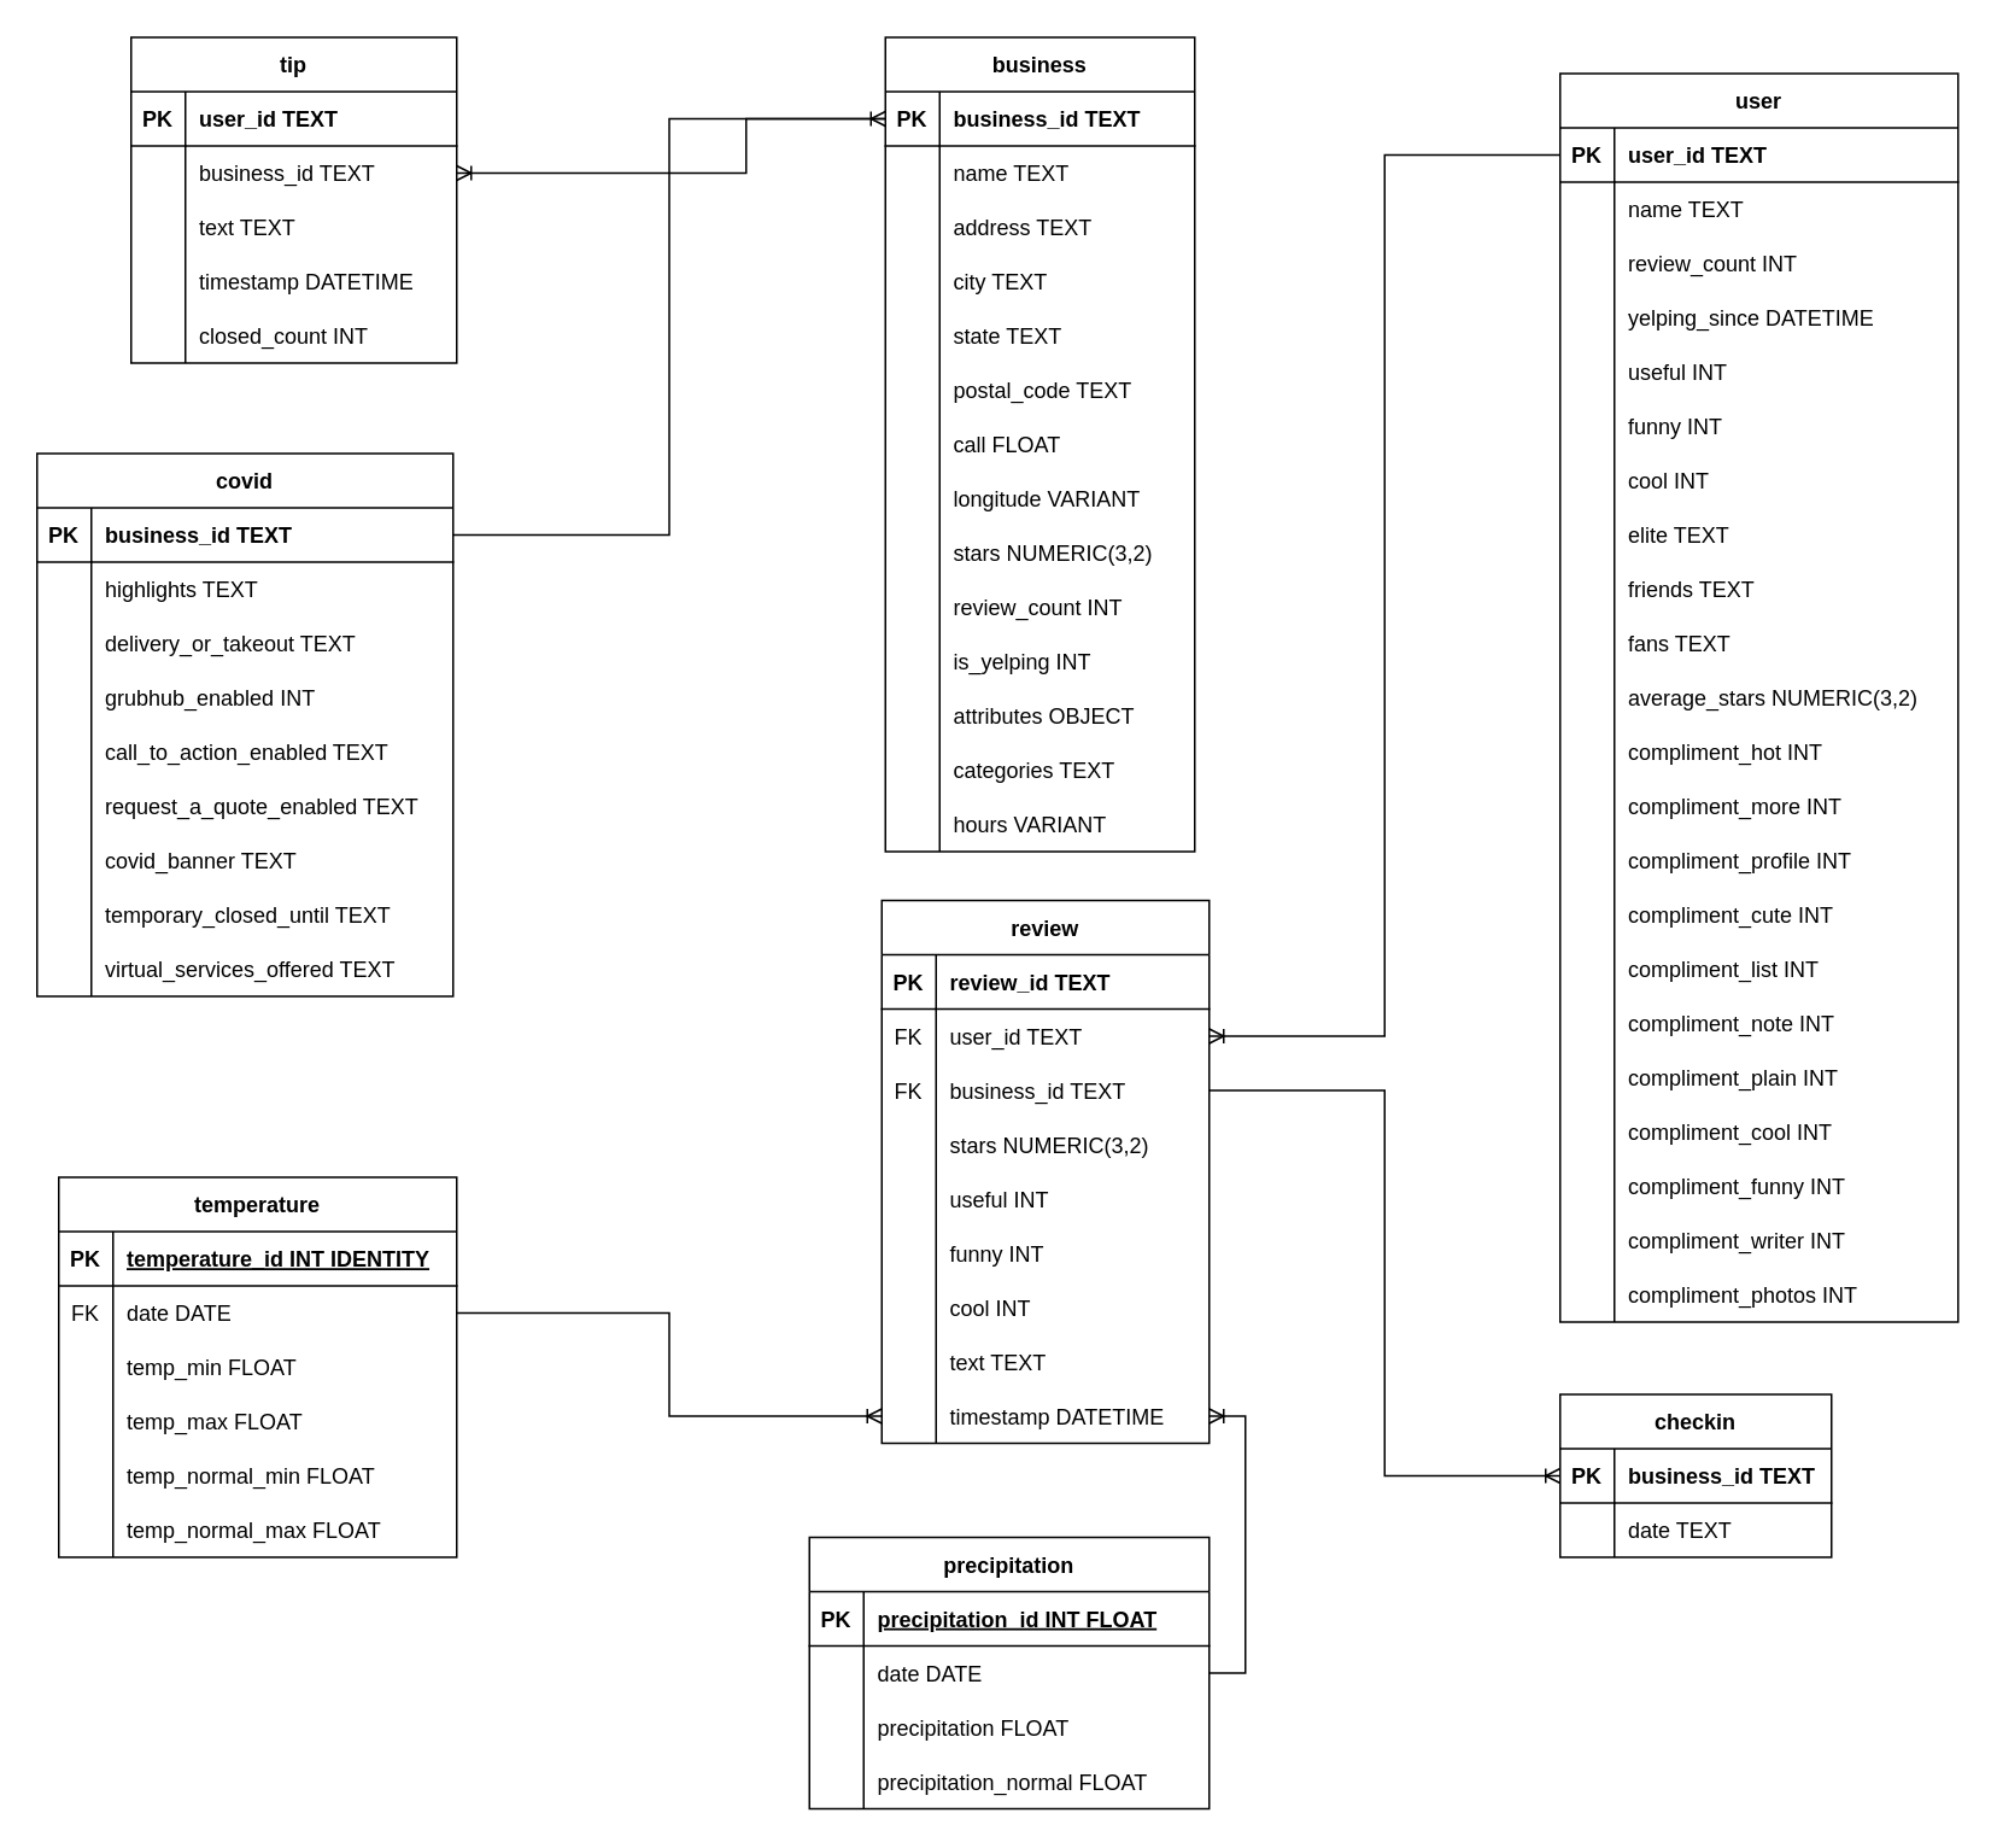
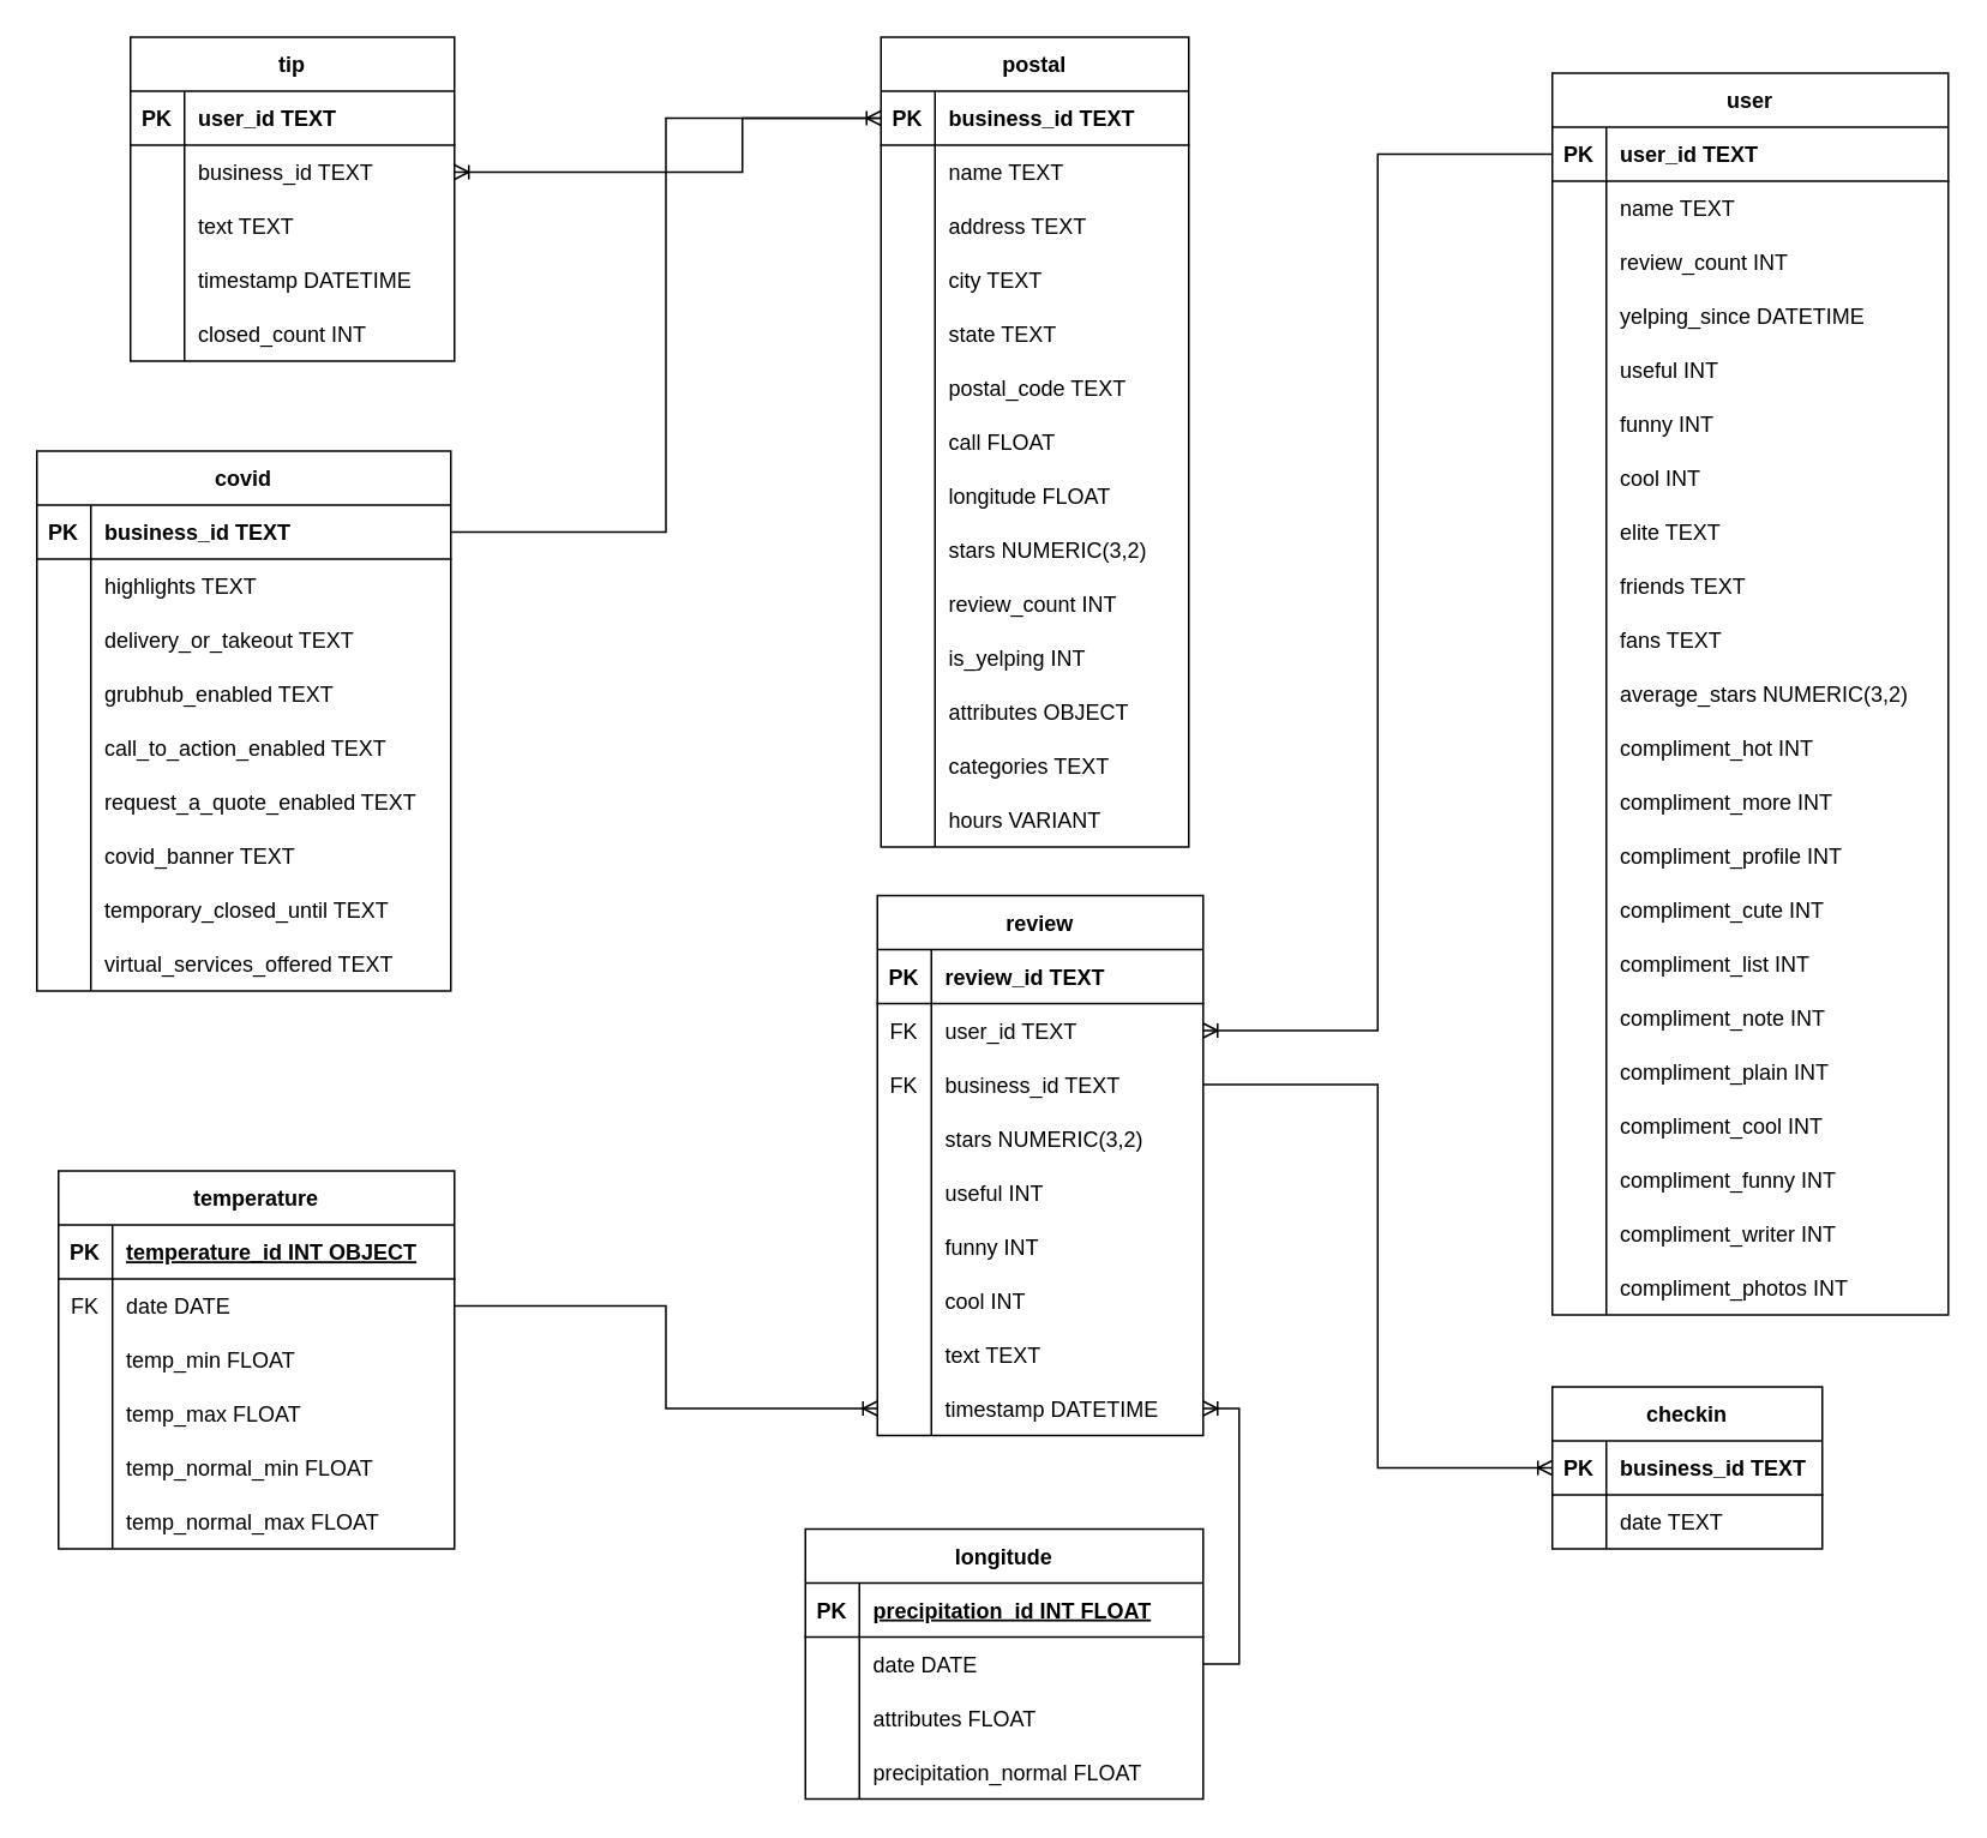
- <mxCell id="53" value="business" style="shape=table;startSize=30;container=1;collapsible=1;childLayout=tableLayout;fixedRows=1;rowLines=0;fontStyle=1;align=center;resizeLast=1;" vertex="1" parent="1"><mxGeometry x="489" y="20" width="171" height="450" as="geometry" /></mxCell>
+ <mxCell id="53" value="postal" style="shape=table;startSize=30;container=1;collapsible=1;childLayout=tableLayout;fixedRows=1;rowLines=0;fontStyle=1;align=center;resizeLast=1;" vertex="1" parent="1"><mxGeometry x="489" y="20" width="171" height="450" as="geometry" /></mxCell>
- <mxCell id="77" value="longitude VARIANT" style="shape=partialRectangle;overflow=hidden;connectable=0;fillColor=none;align=left;strokeColor=inherit;top=0;left=0;bottom=0;right=0;spacingLeft=6;" vertex="1" parent="75"><mxGeometry x="30" width="141" height="30" as="geometry"><mxRectangle width="141" height="30" as="alternateBounds" /></mxGeometry></mxCell>
+ <mxCell id="77" value="longitude FLOAT" style="shape=partialRectangle;overflow=hidden;connectable=0;fillColor=none;align=left;strokeColor=inherit;top=0;left=0;bottom=0;right=0;spacingLeft=6;" vertex="1" parent="75"><mxGeometry x="30" width="141" height="30" as="geometry"><mxRectangle width="141" height="30" as="alternateBounds" /></mxGeometry></mxCell>
- <mxCell id="108" value="grubhub_enabled INT" style="shape=partialRectangle;overflow=hidden;connectable=0;fillColor=none;align=left;strokeColor=inherit;top=0;left=0;bottom=0;right=0;spacingLeft=6;" vertex="1" parent="106"><mxGeometry x="30" width="200" height="30" as="geometry"><mxRectangle width="200" height="30" as="alternateBounds" /></mxGeometry></mxCell>
+ <mxCell id="108" value="grubhub_enabled TEXT" style="shape=partialRectangle;overflow=hidden;connectable=0;fillColor=none;align=left;strokeColor=inherit;top=0;left=0;bottom=0;right=0;spacingLeft=6;" vertex="1" parent="106"><mxGeometry x="30" width="200" height="30" as="geometry"><mxRectangle width="200" height="30" as="alternateBounds" /></mxGeometry></mxCell>
- <mxCell id="207" value="temperature_id INT  IDENTITY" style="shape=partialRectangle;overflow=hidden;connectable=0;fillColor=none;align=left;strokeColor=inherit;top=0;left=0;bottom=0;right=0;spacingLeft=6;fontStyle=5;" vertex="1" parent="205"><mxGeometry x="30" width="190" height="30" as="geometry"><mxRectangle width="190" height="30" as="alternateBounds" /></mxGeometry></mxCell>
+ <mxCell id="207" value="temperature_id INT  OBJECT" style="shape=partialRectangle;overflow=hidden;connectable=0;fillColor=none;align=left;strokeColor=inherit;top=0;left=0;bottom=0;right=0;spacingLeft=6;fontStyle=5;" vertex="1" parent="205"><mxGeometry x="30" width="190" height="30" as="geometry"><mxRectangle width="190" height="30" as="alternateBounds" /></mxGeometry></mxCell>
- <mxCell id="191" value="precipitation" style="shape=table;startSize=30;container=1;collapsible=1;childLayout=tableLayout;fixedRows=1;rowLines=0;fontStyle=1;align=center;resizeLast=1;" vertex="1" parent="1"><mxGeometry x="447" y="849" width="221" height="150" as="geometry" /></mxCell>
+ <mxCell id="191" value="longitude" style="shape=table;startSize=30;container=1;collapsible=1;childLayout=tableLayout;fixedRows=1;rowLines=0;fontStyle=1;align=center;resizeLast=1;" vertex="1" parent="1"><mxGeometry x="447" y="849" width="221" height="150" as="geometry" /></mxCell>
- <mxCell id="200" value="precipitation FLOAT" style="shape=partialRectangle;overflow=hidden;connectable=0;fillColor=none;align=left;strokeColor=inherit;top=0;left=0;bottom=0;right=0;spacingLeft=6;" vertex="1" parent="198"><mxGeometry x="30" width="191" height="30" as="geometry"><mxRectangle width="191" height="30" as="alternateBounds" /></mxGeometry></mxCell>
+ <mxCell id="200" value="attributes FLOAT" style="shape=partialRectangle;overflow=hidden;connectable=0;fillColor=none;align=left;strokeColor=inherit;top=0;left=0;bottom=0;right=0;spacingLeft=6;" vertex="1" parent="198"><mxGeometry x="30" width="191" height="30" as="geometry"><mxRectangle width="191" height="30" as="alternateBounds" /></mxGeometry></mxCell>
